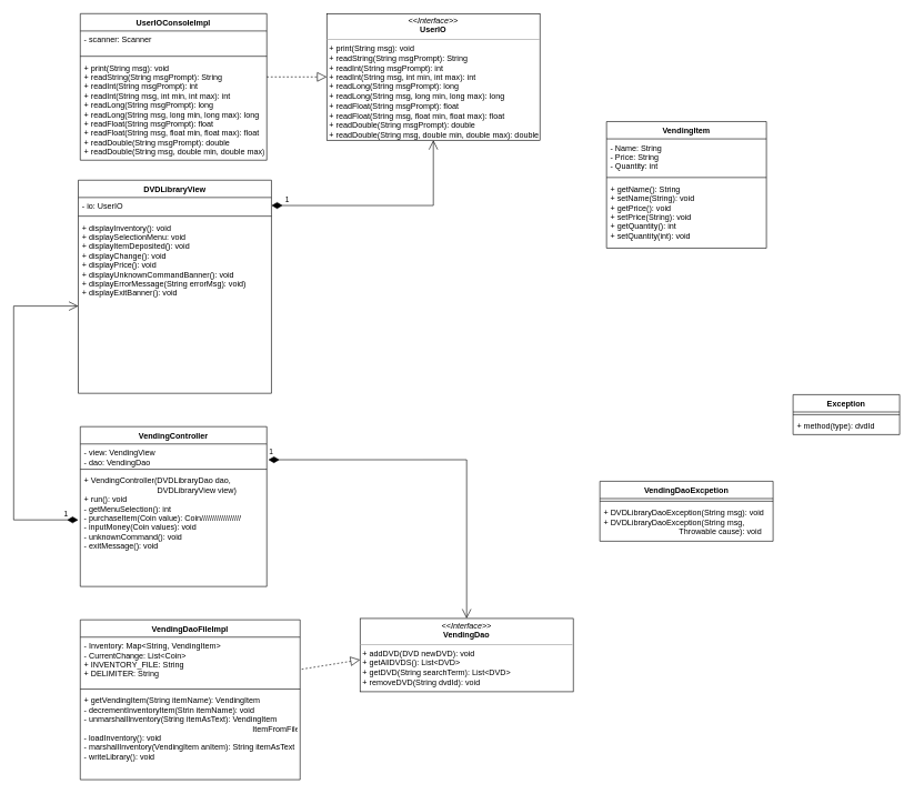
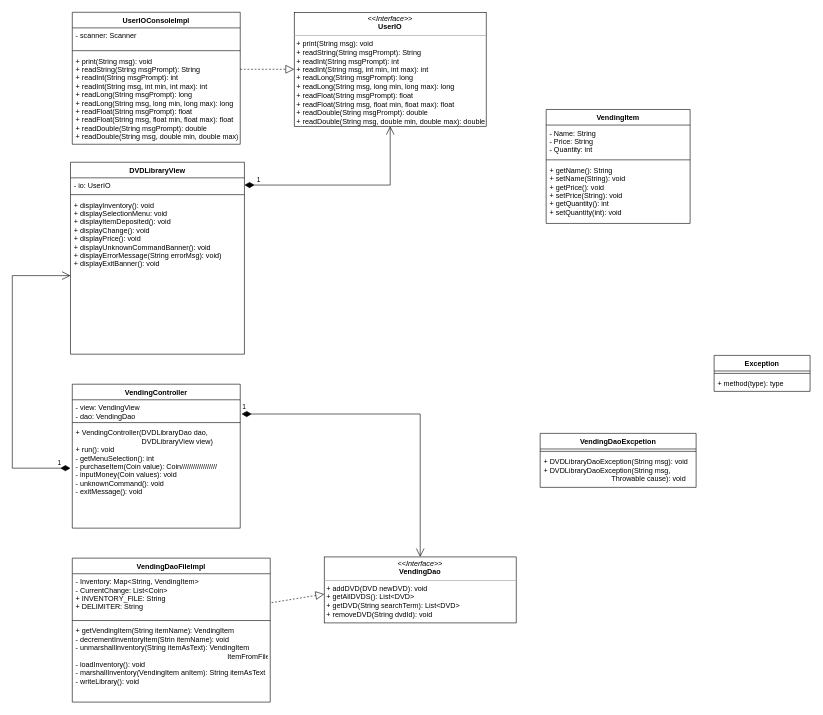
- <mxCell id="8" value="+ method(type): dvdId" style="text;strokeColor=none;fillColor=none;align=left;verticalAlign=top;spacingLeft=4;spacingRight=4;overflow=hidden;rotatable=0;points=[[0,0.5],[1,0.5]];portConstraint=eastwest;" parent="6" vertex="1"><mxGeometry y="34" width="160" height="26" as="geometry" /></mxCell>
+ <mxCell id="8" value="+ method(type): type" style="text;strokeColor=none;fillColor=none;align=left;verticalAlign=top;spacingLeft=4;spacingRight=4;overflow=hidden;rotatable=0;points=[[0,0.5],[1,0.5]];portConstraint=eastwest;" parent="6" vertex="1"><mxGeometry y="34" width="160" height="26" as="geometry" /></mxCell>
